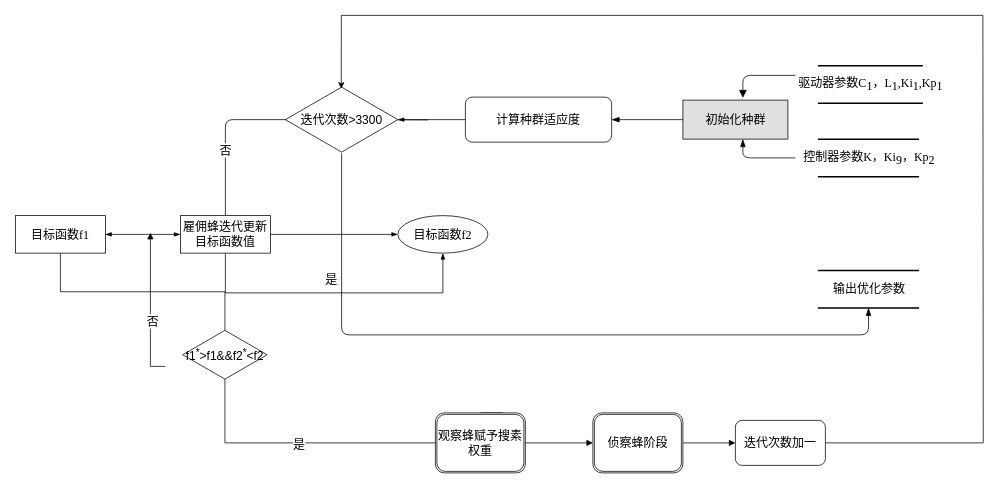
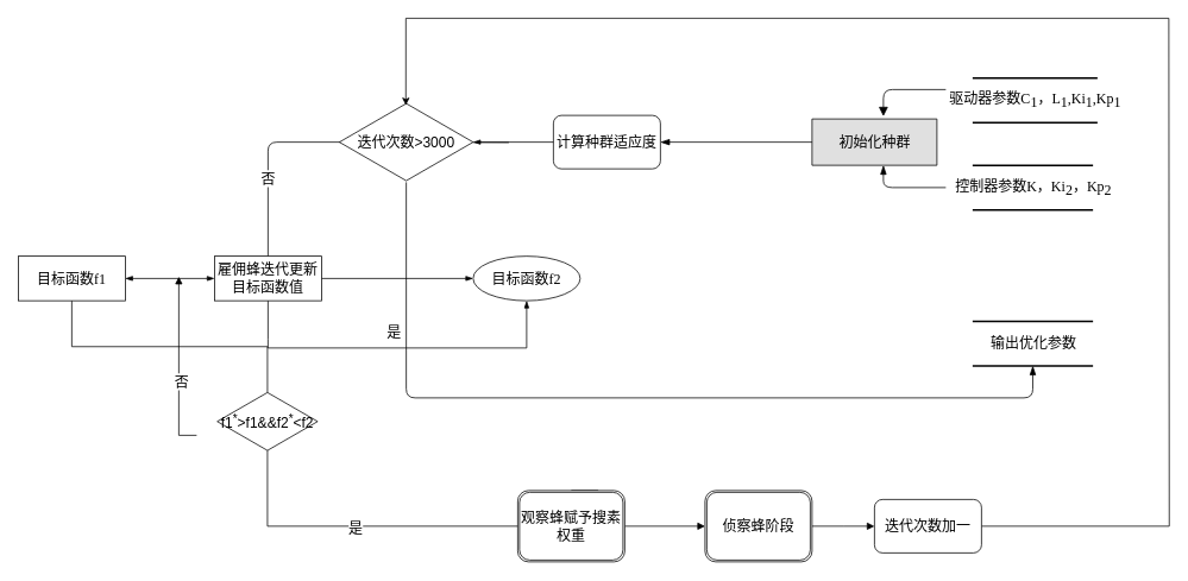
- <mxCell id="24" value="迭代次数&amp;gt;3300" style="html=1;whiteSpace=wrap;aspect=fixed;shape=isoRectangle;fontSize=16;" vertex="1" parent="1"><mxGeometry x="380" y="114.001" width="150" height="90" as="geometry" /></mxCell>
+ <mxCell id="24" value="迭代次数&amp;gt;3000" style="html=1;whiteSpace=wrap;aspect=fixed;shape=isoRectangle;fontSize=16;" vertex="1" parent="1"><mxGeometry x="380" y="114.001" width="150" height="90" as="geometry" /></mxCell>
- <mxCell id="22" value="计算种群适应度" style="rounded=1;whiteSpace=wrap;html=1;fontSize=16;" vertex="1" parent="1"><mxGeometry x="620" y="129" width="195" height="60" as="geometry" /></mxCell>
+ <mxCell id="22" value="计算种群适应度" style="rounded=1;whiteSpace=wrap;html=1;fontSize=16;" vertex="1" parent="1"><mxGeometry x="620" y="129" width="120" height="60" as="geometry" /></mxCell>
- <mxCell id="3" value="控制器参数K，Ki&lt;sub style=&quot;font-size: 16px;&quot;&gt;9&lt;/sub&gt;，Kp&lt;sub style=&quot;font-size: 16px;&quot;&gt;2&lt;/sub&gt;" style="html=1;rounded=0;shadow=0;comic=0;labelBackgroundColor=none;strokeWidth=2;fontFamily=Verdana;fontSize=16;align=center;shape=mxgraph.ios7ui.horLines;" parent="1" vertex="1"><mxGeometry x="1090" y="185" width="135" height="50" as="geometry" /></mxCell>
+ <mxCell id="3" value="控制器参数K，Ki&lt;sub style=&quot;font-size: 16px;&quot;&gt;2&lt;/sub&gt;，Kp&lt;sub style=&quot;font-size: 16px;&quot;&gt;2&lt;/sub&gt;" style="html=1;rounded=0;shadow=0;comic=0;labelBackgroundColor=none;strokeWidth=2;fontFamily=Verdana;fontSize=16;align=center;shape=mxgraph.ios7ui.horLines;" parent="1" vertex="1"><mxGeometry x="1090" y="185" width="135" height="50" as="geometry" /></mxCell>
